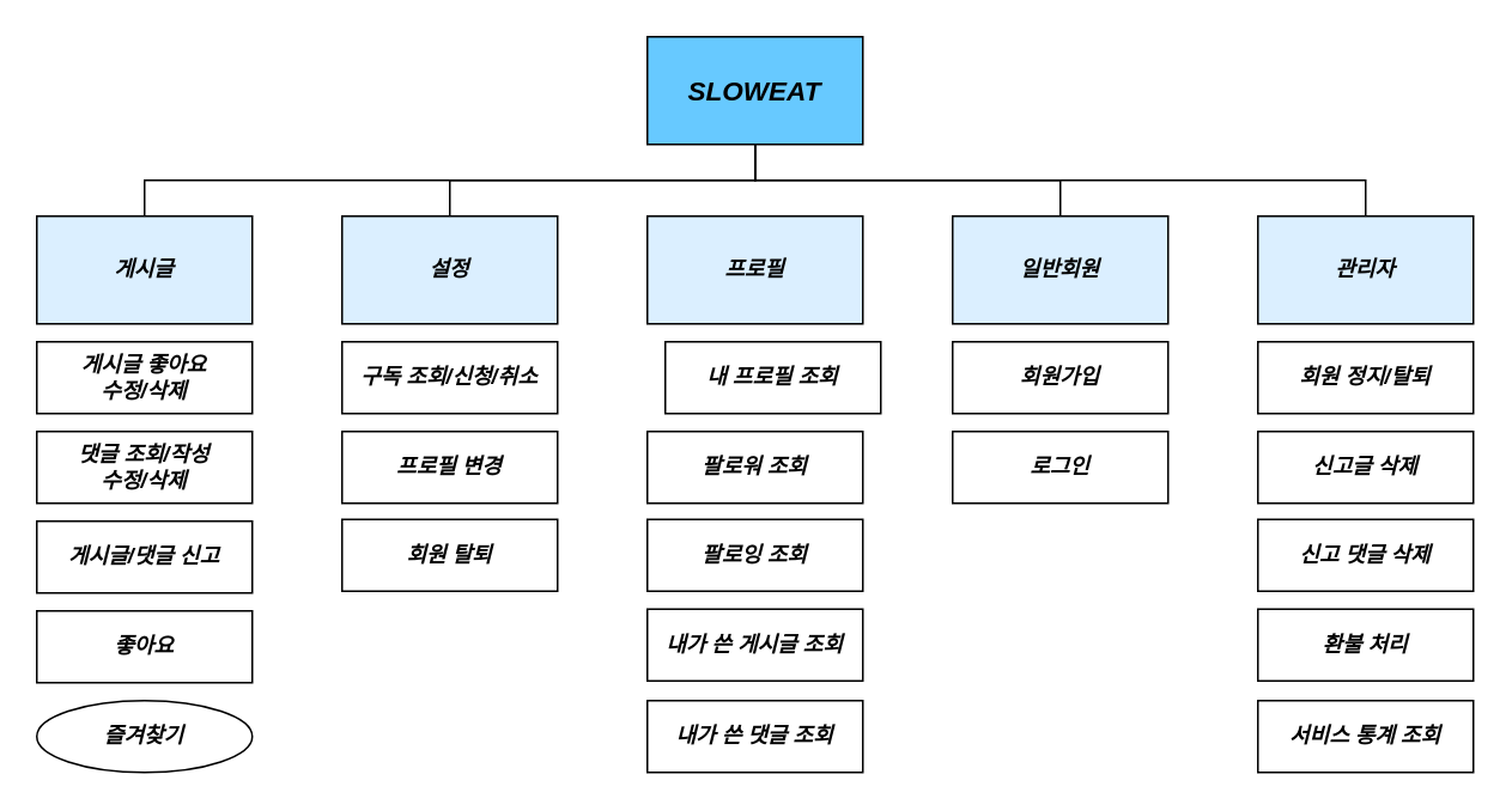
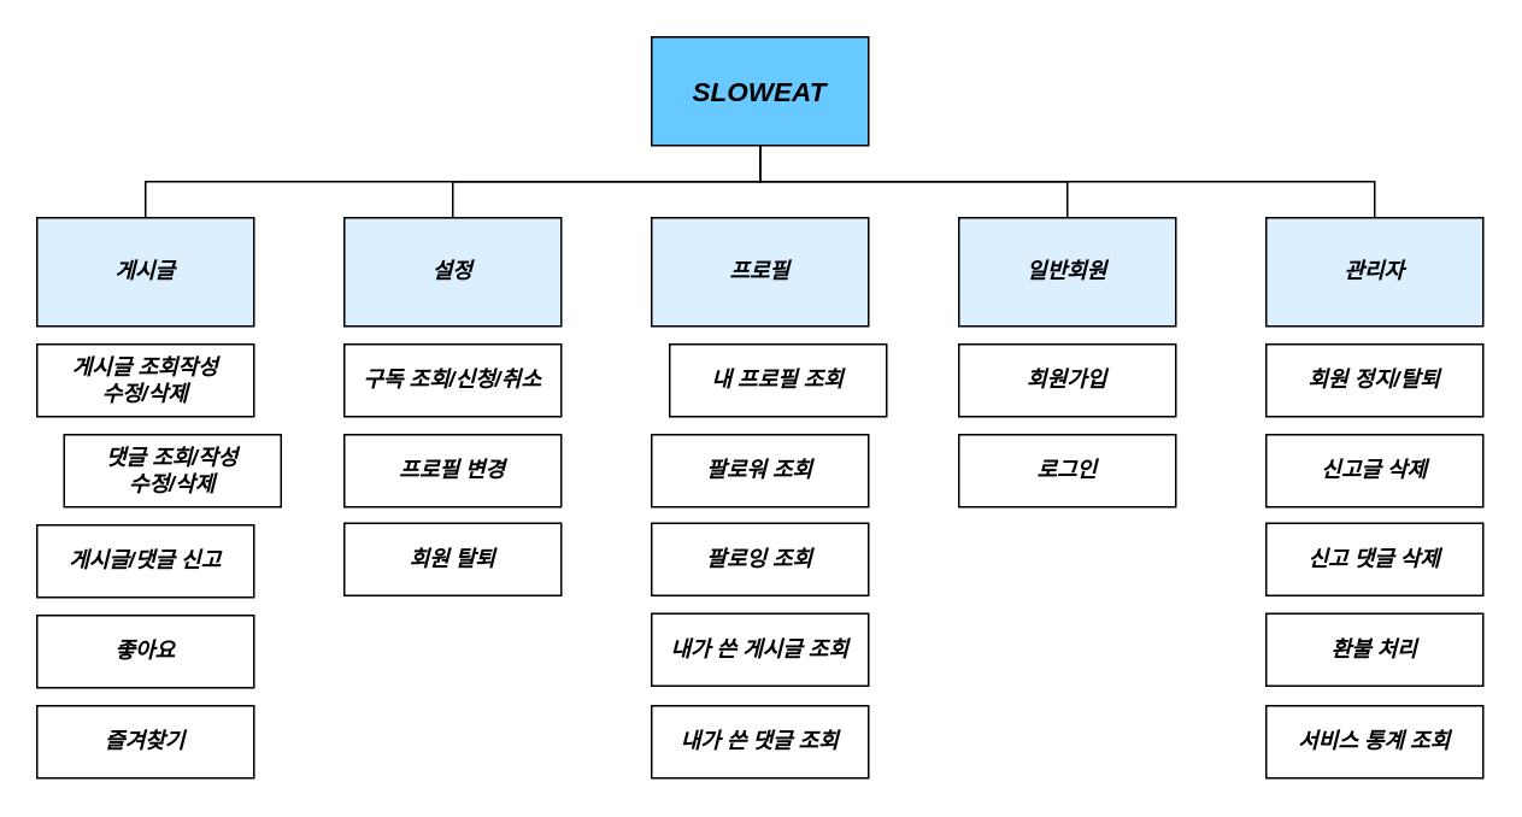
- <mxCell id="10" value="게시글 좋아요&lt;div&gt;수정/삭제&lt;/div&gt;" style="rounded=0;whiteSpace=wrap;html=1;fillColor=none;fontStyle=3" vertex="1" parent="1"><mxGeometry x="20" y="190" width="120" height="40" as="geometry" /></mxCell>
+ <mxCell id="10" value="게시글 조회작성&lt;div&gt;수정/삭제&lt;/div&gt;" style="rounded=0;whiteSpace=wrap;html=1;fillColor=none;fontStyle=3" vertex="1" parent="1"><mxGeometry x="20" y="190" width="120" height="40" as="geometry" /></mxCell>
- <mxCell id="30" value="댓글 조회/작성&lt;div&gt;수정/삭제&lt;/div&gt;" style="rounded=0;whiteSpace=wrap;html=1;fillColor=none;fontStyle=3" vertex="1" parent="1"><mxGeometry x="20" y="240" width="120" height="40" as="geometry" /></mxCell>
+ <mxCell id="30" value="댓글 조회/작성&lt;div&gt;수정/삭제&lt;/div&gt;" style="rounded=0;whiteSpace=wrap;html=1;fillColor=none;fontStyle=3" vertex="1" parent="1"><mxGeometry x="35" y="240" width="120" height="40" as="geometry" /></mxCell>
- <mxCell id="12" value="즐겨찾기" style="ellipse;whiteSpace=wrap;html=1;fillColor=none;fontStyle=3;" vertex="1" parent="1"><mxGeometry x="20" y="390" width="120" height="40" as="geometry" /></mxCell>
+ <mxCell id="12" value="즐겨찾기" style="rounded=0;whiteSpace=wrap;html=1;fillColor=none;fontStyle=3" vertex="1" parent="1"><mxGeometry x="20" y="390" width="120" height="40" as="geometry" /></mxCell>
